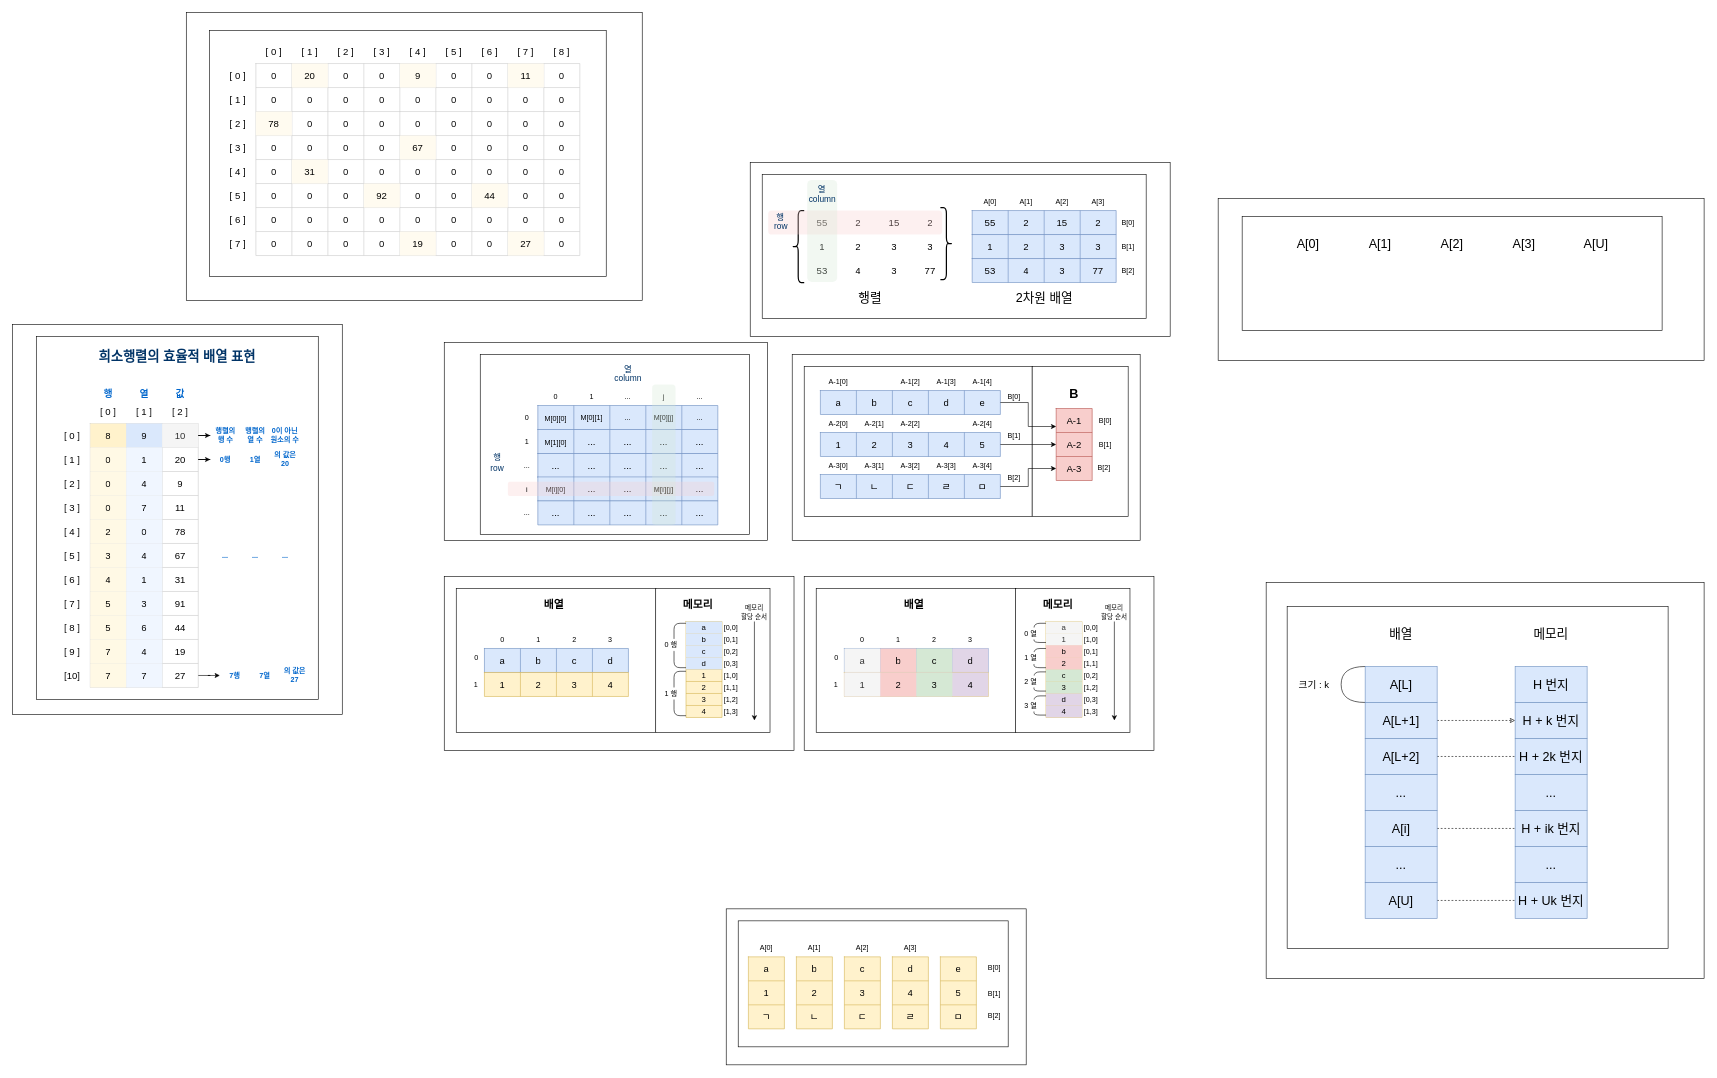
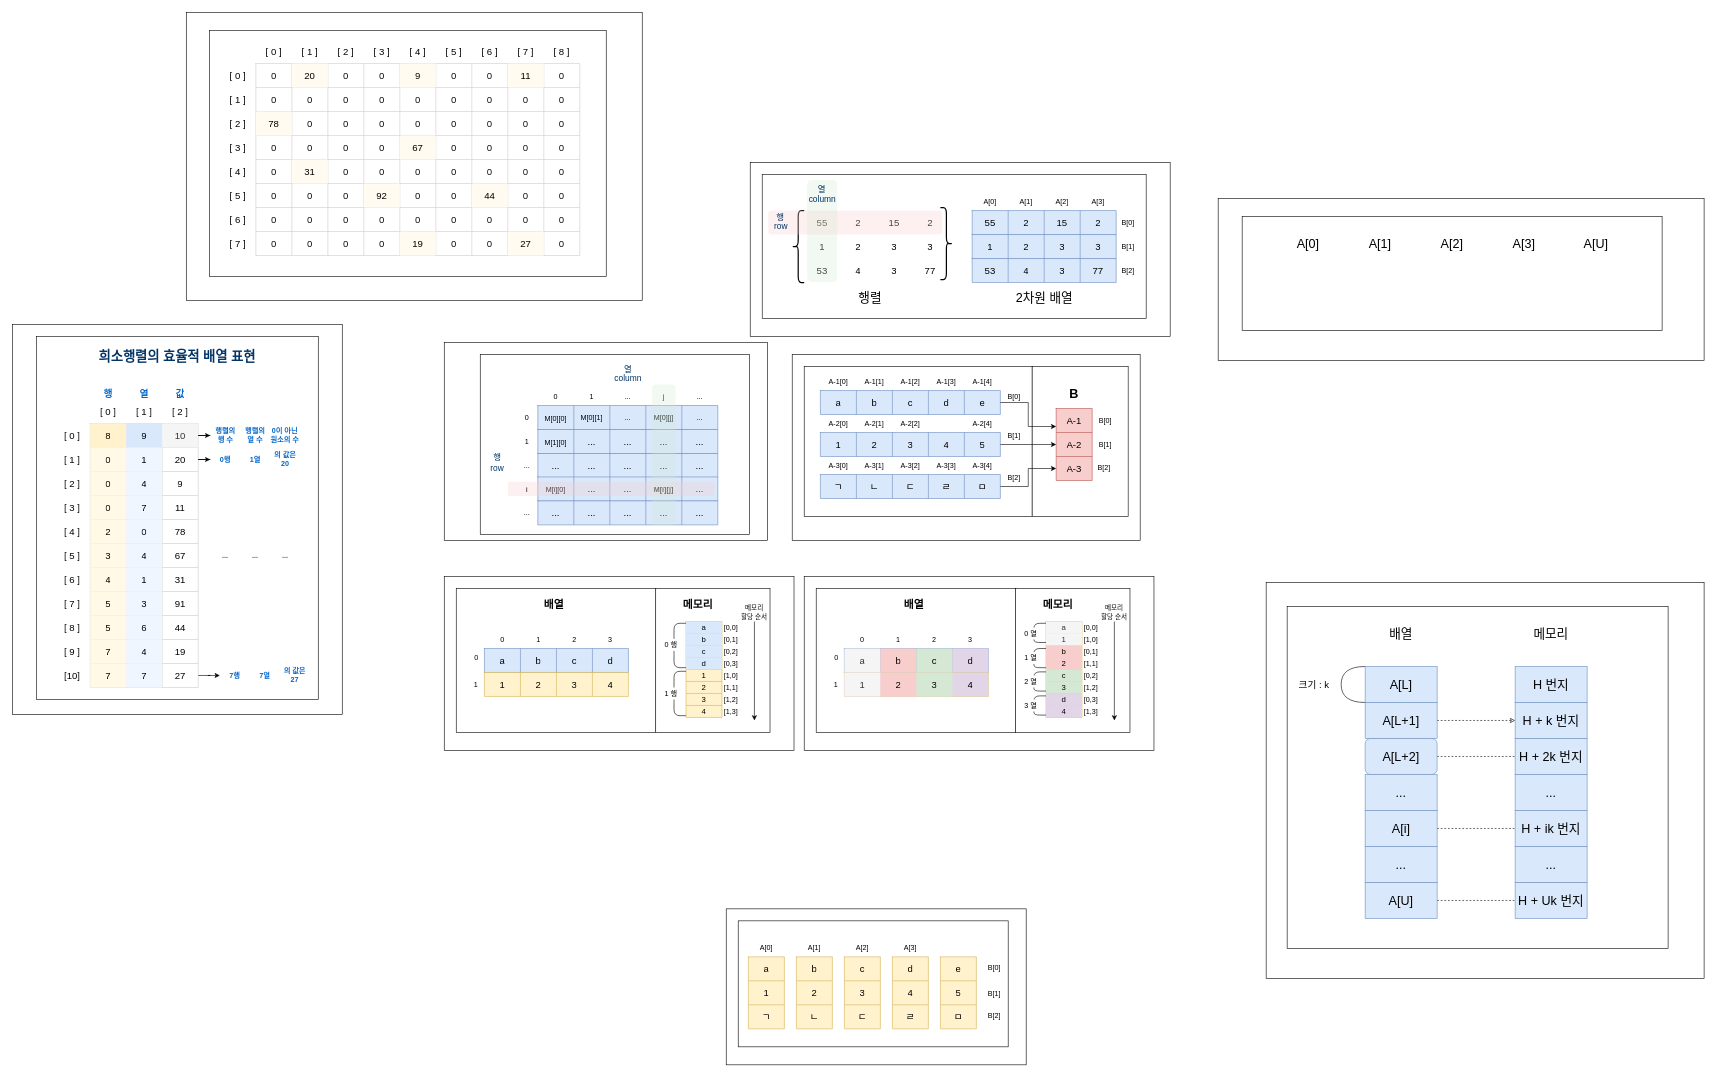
+ <mxCell id="127" value="A-1[1]" style="text;strokeColor=none;align=center;fillColor=none;html=1;verticalAlign=middle;whiteSpace=wrap;rounded=0;" vertex="1" parent="1"><mxGeometry x="1427" y="620" width="60" height="30" as="geometry" /></mxCell>
- <mxCell id="21" value="A[L+2]" style="rounded=0;whiteSpace=wrap;html=1;fontSize=21;fillColor=#dae8fc;strokeColor=#6c8ebf;" parent="1" vertex="1"><mxGeometry x="2275" y="1230" width="120" height="60" as="geometry" /></mxCell>
+ <mxCell id="21" value="A[L+2]" style="whiteSpace=wrap;html=1;fontSize=21;fillColor=#dae8fc;strokeColor=#6c8ebf;rounded=1;" parent="1" vertex="1"><mxGeometry x="2275" y="1230" width="120" height="60" as="geometry" /></mxCell>
